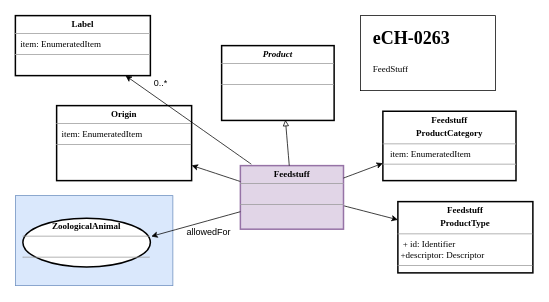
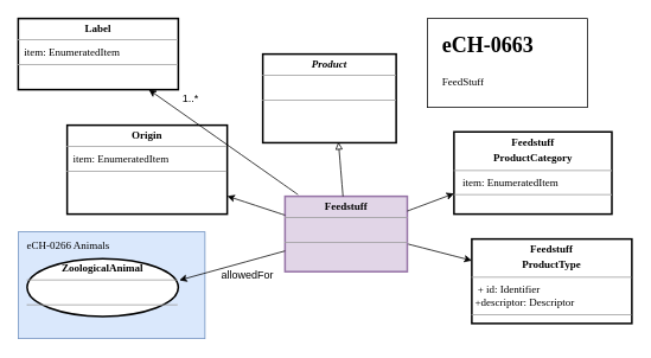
- <mxCell id="20" value="&lt;h1&gt;&lt;span style=&quot;background-color: initial;&quot;&gt;eCH-0263&lt;/span&gt;&lt;/h1&gt;&lt;div&gt;&lt;br&gt;&lt;/div&gt;" style="text;html=1;strokeColor=none;fillColor=none;spacing=5;spacingTop=-20;whiteSpace=wrap;overflow=hidden;rounded=0;strokeWidth=2;fontFamily=Verdana;" vertex="1" parent="1"><mxGeometry x="491.5" y="30" width="163.35" height="80" as="geometry" /></mxCell>
+ <mxCell id="20" value="&lt;h1&gt;&lt;span style=&quot;background-color: initial;&quot;&gt;eCH-0663&lt;/span&gt;&lt;/h1&gt;&lt;div&gt;&lt;br&gt;&lt;/div&gt;" style="text;html=1;strokeColor=none;fillColor=none;spacing=5;spacingTop=-20;whiteSpace=wrap;overflow=hidden;rounded=0;strokeWidth=2;fontFamily=Verdana;" vertex="1" parent="1"><mxGeometry x="491.5" y="30" width="163.35" height="80" as="geometry" /></mxCell>
- <mxCell id="7" value="0..*" style="text;html=1;strokeColor=none;fillColor=none;align=center;verticalAlign=middle;whiteSpace=wrap;rounded=0;" parent="1" vertex="1"><mxGeometry x="184" y="95" width="60" height="30" as="geometry" /></mxCell>
+ <mxCell id="7" value="1..*" style="text;html=1;strokeColor=none;fillColor=none;align=center;verticalAlign=middle;whiteSpace=wrap;rounded=0;" parent="1" vertex="1"><mxGeometry x="184" y="95" width="60" height="30" as="geometry" /></mxCell>
+ <mxCell id="14" value="eCH-0266 Animals" style="text;html=1;strokeColor=none;fillColor=none;align=left;verticalAlign=middle;whiteSpace=wrap;rounded=0;strokeWidth=2;fontFamily=Verdana;" parent="1" vertex="1"><mxGeometry x="28" y="260" width="140" height="30" as="geometry" /></mxCell>
